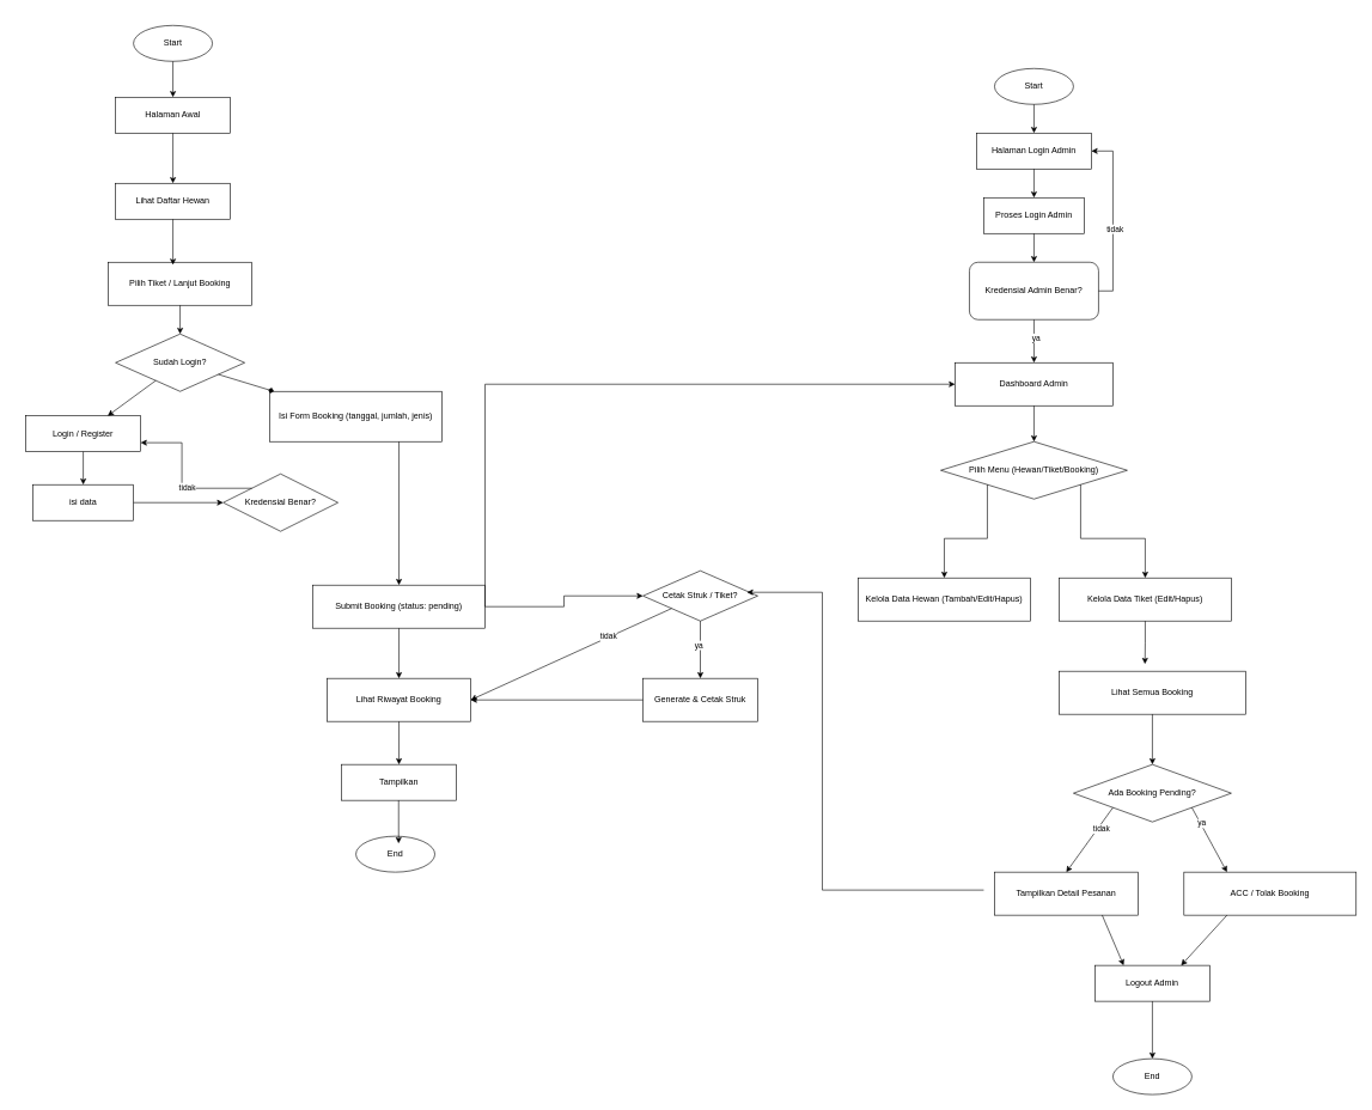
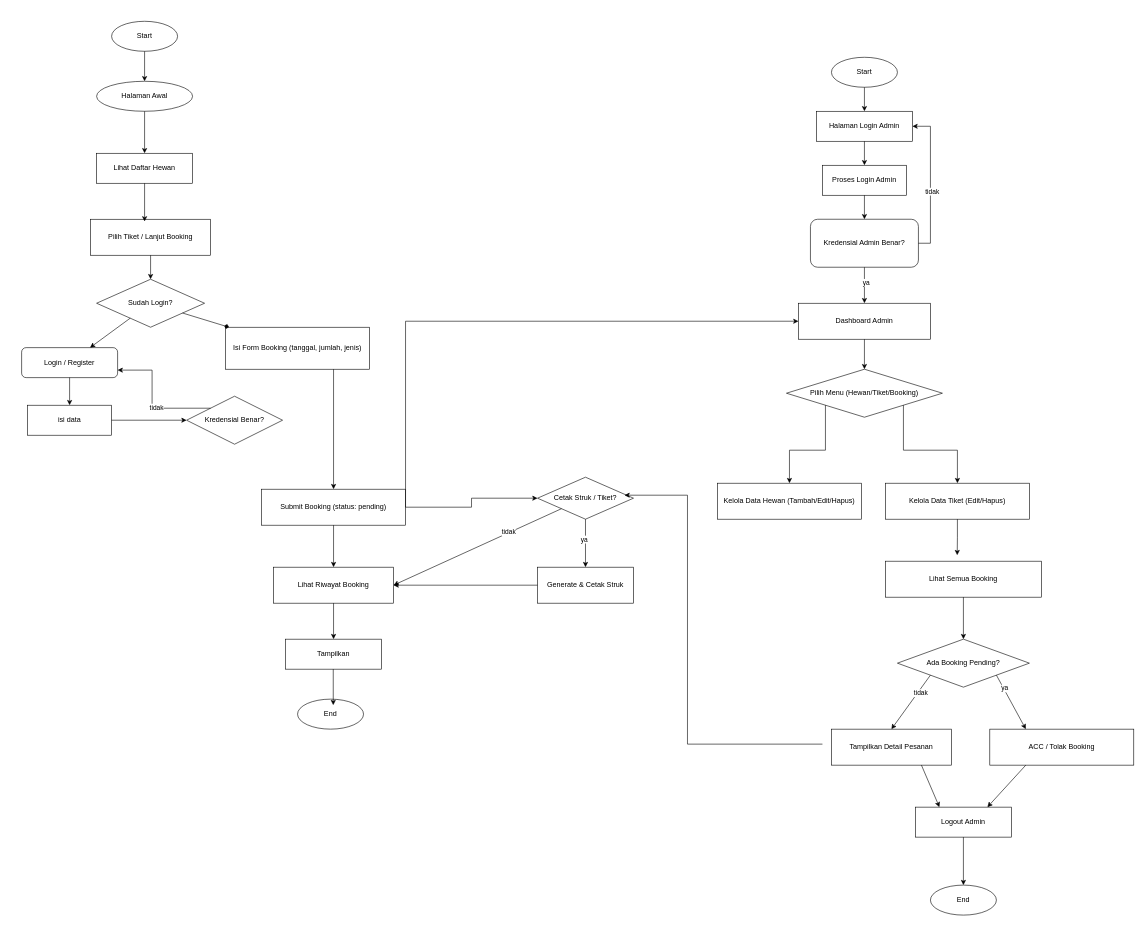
- <mxCell id="5" value="Halaman Awal" style="rounded=0;whiteSpace=wrap;html=1;strokeColor=#000000;fillColor=none;" parent="1" vertex="1"><mxGeometry x="145" y="120" width="160" height="50" as="geometry" /></mxCell>
+ <mxCell id="5" value="Halaman Awal" style="ellipse;whiteSpace=wrap;html=1;strokeColor=#000000;fillColor=none;" parent="1" vertex="1"><mxGeometry x="145" y="120" width="160" height="50" as="geometry" /></mxCell>
- <mxCell id="10" value="Login / Register" style="rounded=0;whiteSpace=wrap;html=1;strokeColor=#000000;fillColor=none;" parent="1" vertex="1"><mxGeometry x="20" y="564" width="160" height="50" as="geometry" /></mxCell>
+ <mxCell id="10" value="Login / Register" style="whiteSpace=wrap;html=1;strokeColor=#000000;fillColor=none;rounded=1;" parent="1" vertex="1"><mxGeometry x="20" y="564" width="160" height="50" as="geometry" /></mxCell>
